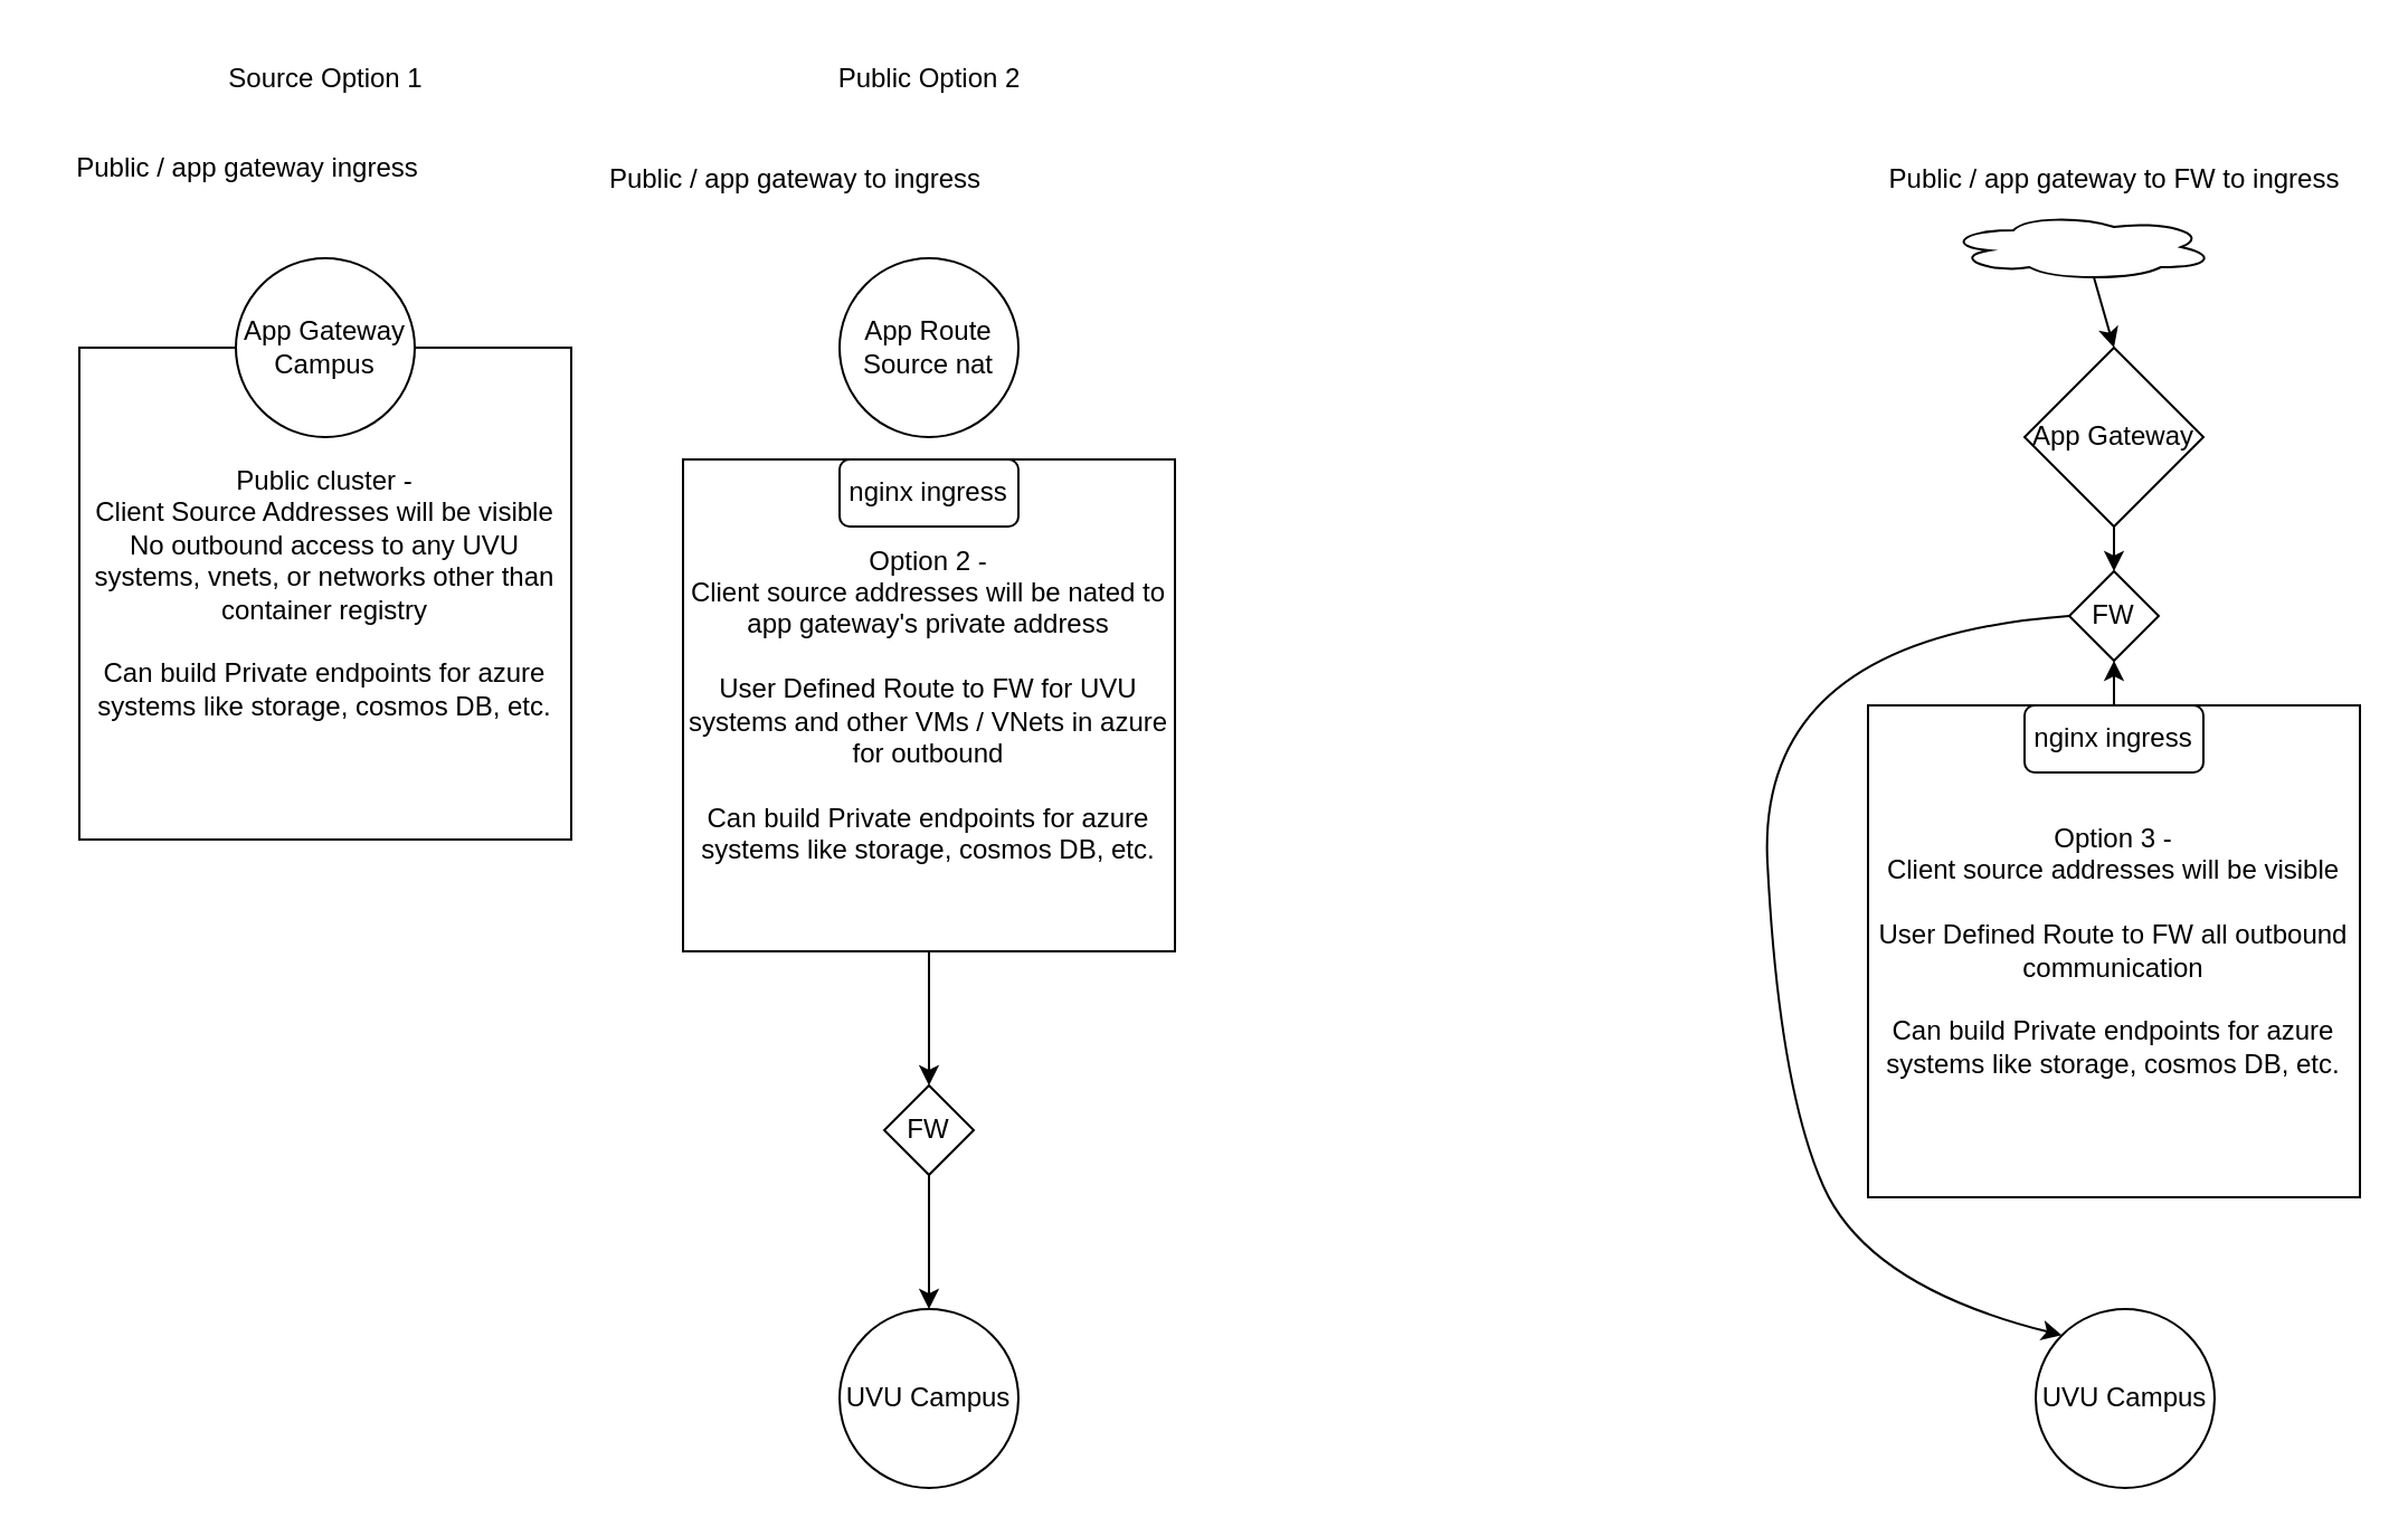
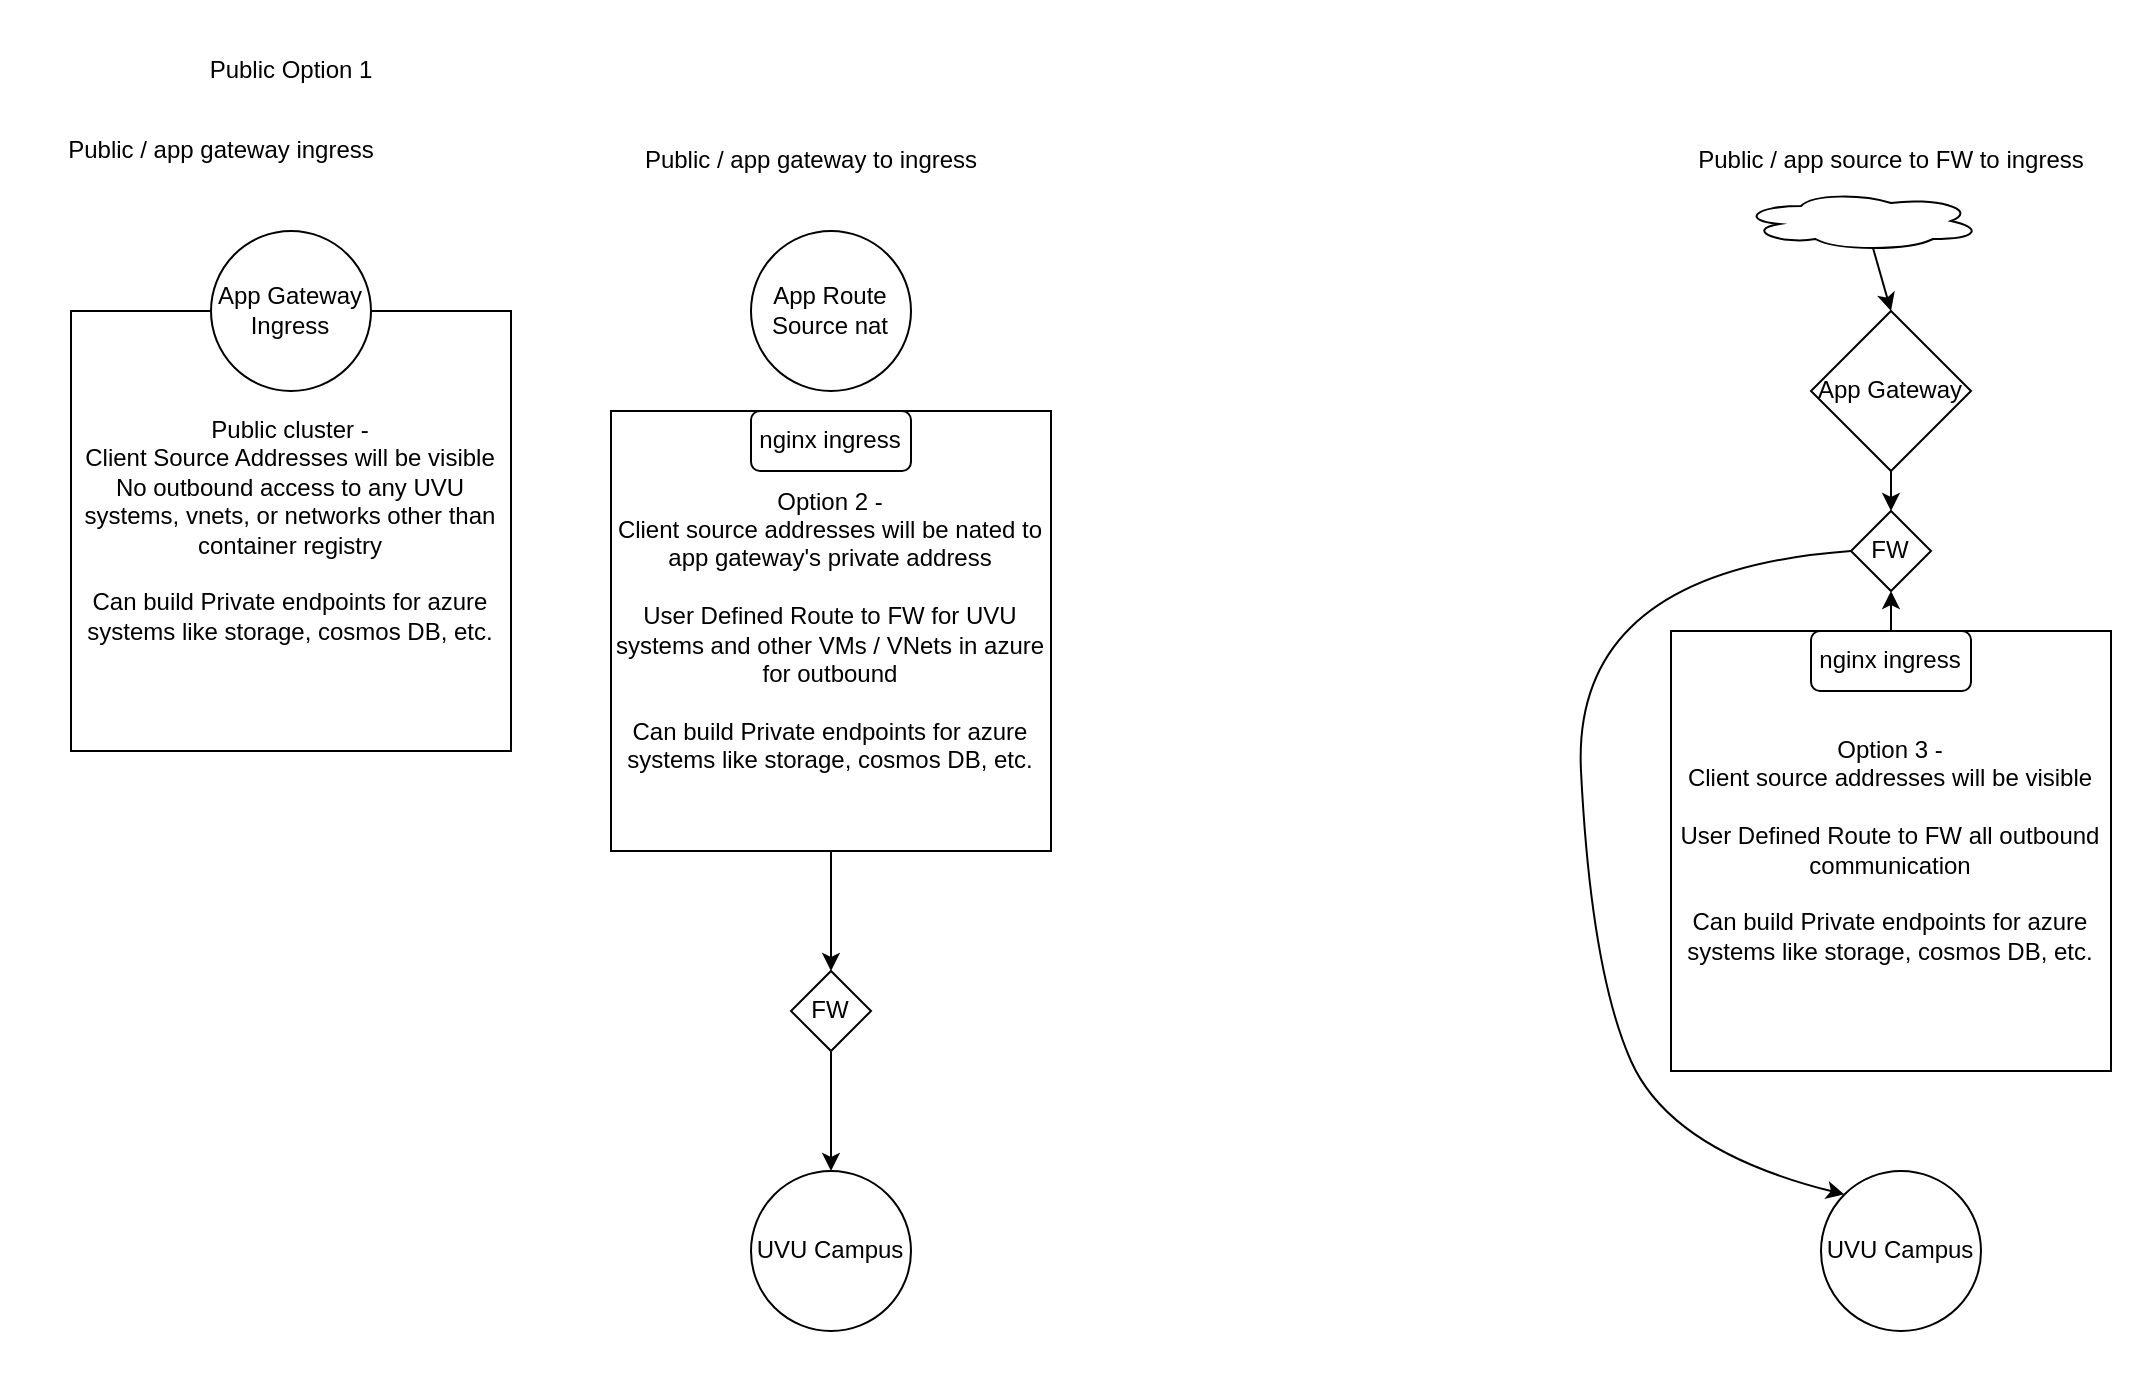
- <mxCell id="24" value="Source Option 1" style="text;html=1;align=center;verticalAlign=middle;resizable=0;points=[];autosize=1;strokeColor=none;fillColor=none;" vertex="1" parent="1"><mxGeometry x="95" y="20" width="100" height="30" as="geometry" /></mxCell>
+ <mxCell id="24" value="Public Option 1" style="text;html=1;align=center;verticalAlign=middle;resizable=0;points=[];autosize=1;strokeColor=none;fillColor=none;" vertex="1" parent="1"><mxGeometry x="95" y="20" width="100" height="30" as="geometry" /></mxCell>
- <mxCell id="25" value="Public Option 2" style="text;html=1;align=center;verticalAlign=middle;resizable=0;points=[];autosize=1;strokeColor=none;fillColor=none;" vertex="1" parent="1"><mxGeometry x="365" y="20" width="100" height="30" as="geometry" /></mxCell>
- <mxCell id="8" value="Public / app gateway to ingress" style="text;html=1;align=center;verticalAlign=middle;resizable=0;points=[];autosize=1;strokeColor=none;fillColor=none;" vertex="1" parent="1"><mxGeometry x="260" y="65" width="190" height="30" as="geometry" /></mxCell>
+ <mxCell id="8" value="Public / app gateway to ingress" style="text;html=1;align=center;verticalAlign=middle;resizable=0;points=[];autosize=1;strokeColor=none;fillColor=none;" vertex="1" parent="1"><mxGeometry x="310" y="65" width="190" height="30" as="geometry" /></mxCell>
- <mxCell id="15" value="Public / app gateway to FW to ingress" style="text;html=1;align=center;verticalAlign=middle;resizable=0;points=[];autosize=1;strokeColor=none;fillColor=none;" vertex="1" parent="1"><mxGeometry x="835" y="65" width="220" height="30" as="geometry" /></mxCell>
+ <mxCell id="15" value="Public / app source to FW to ingress" style="text;html=1;align=center;verticalAlign=middle;resizable=0;points=[];autosize=1;strokeColor=none;fillColor=none;" vertex="1" parent="1"><mxGeometry x="835" y="65" width="220" height="30" as="geometry" /></mxCell>
- <mxCell id="3" value="App Gateway&lt;br&gt;Campus" style="ellipse;whiteSpace=wrap;html=1;aspect=fixed;" vertex="1" parent="1"><mxGeometry x="105" y="115" width="80" height="80" as="geometry" /></mxCell>
+ <mxCell id="3" value="App Gateway&lt;br&gt;Ingress" style="ellipse;whiteSpace=wrap;html=1;aspect=fixed;" vertex="1" parent="1"><mxGeometry x="105" y="115" width="80" height="80" as="geometry" /></mxCell>
